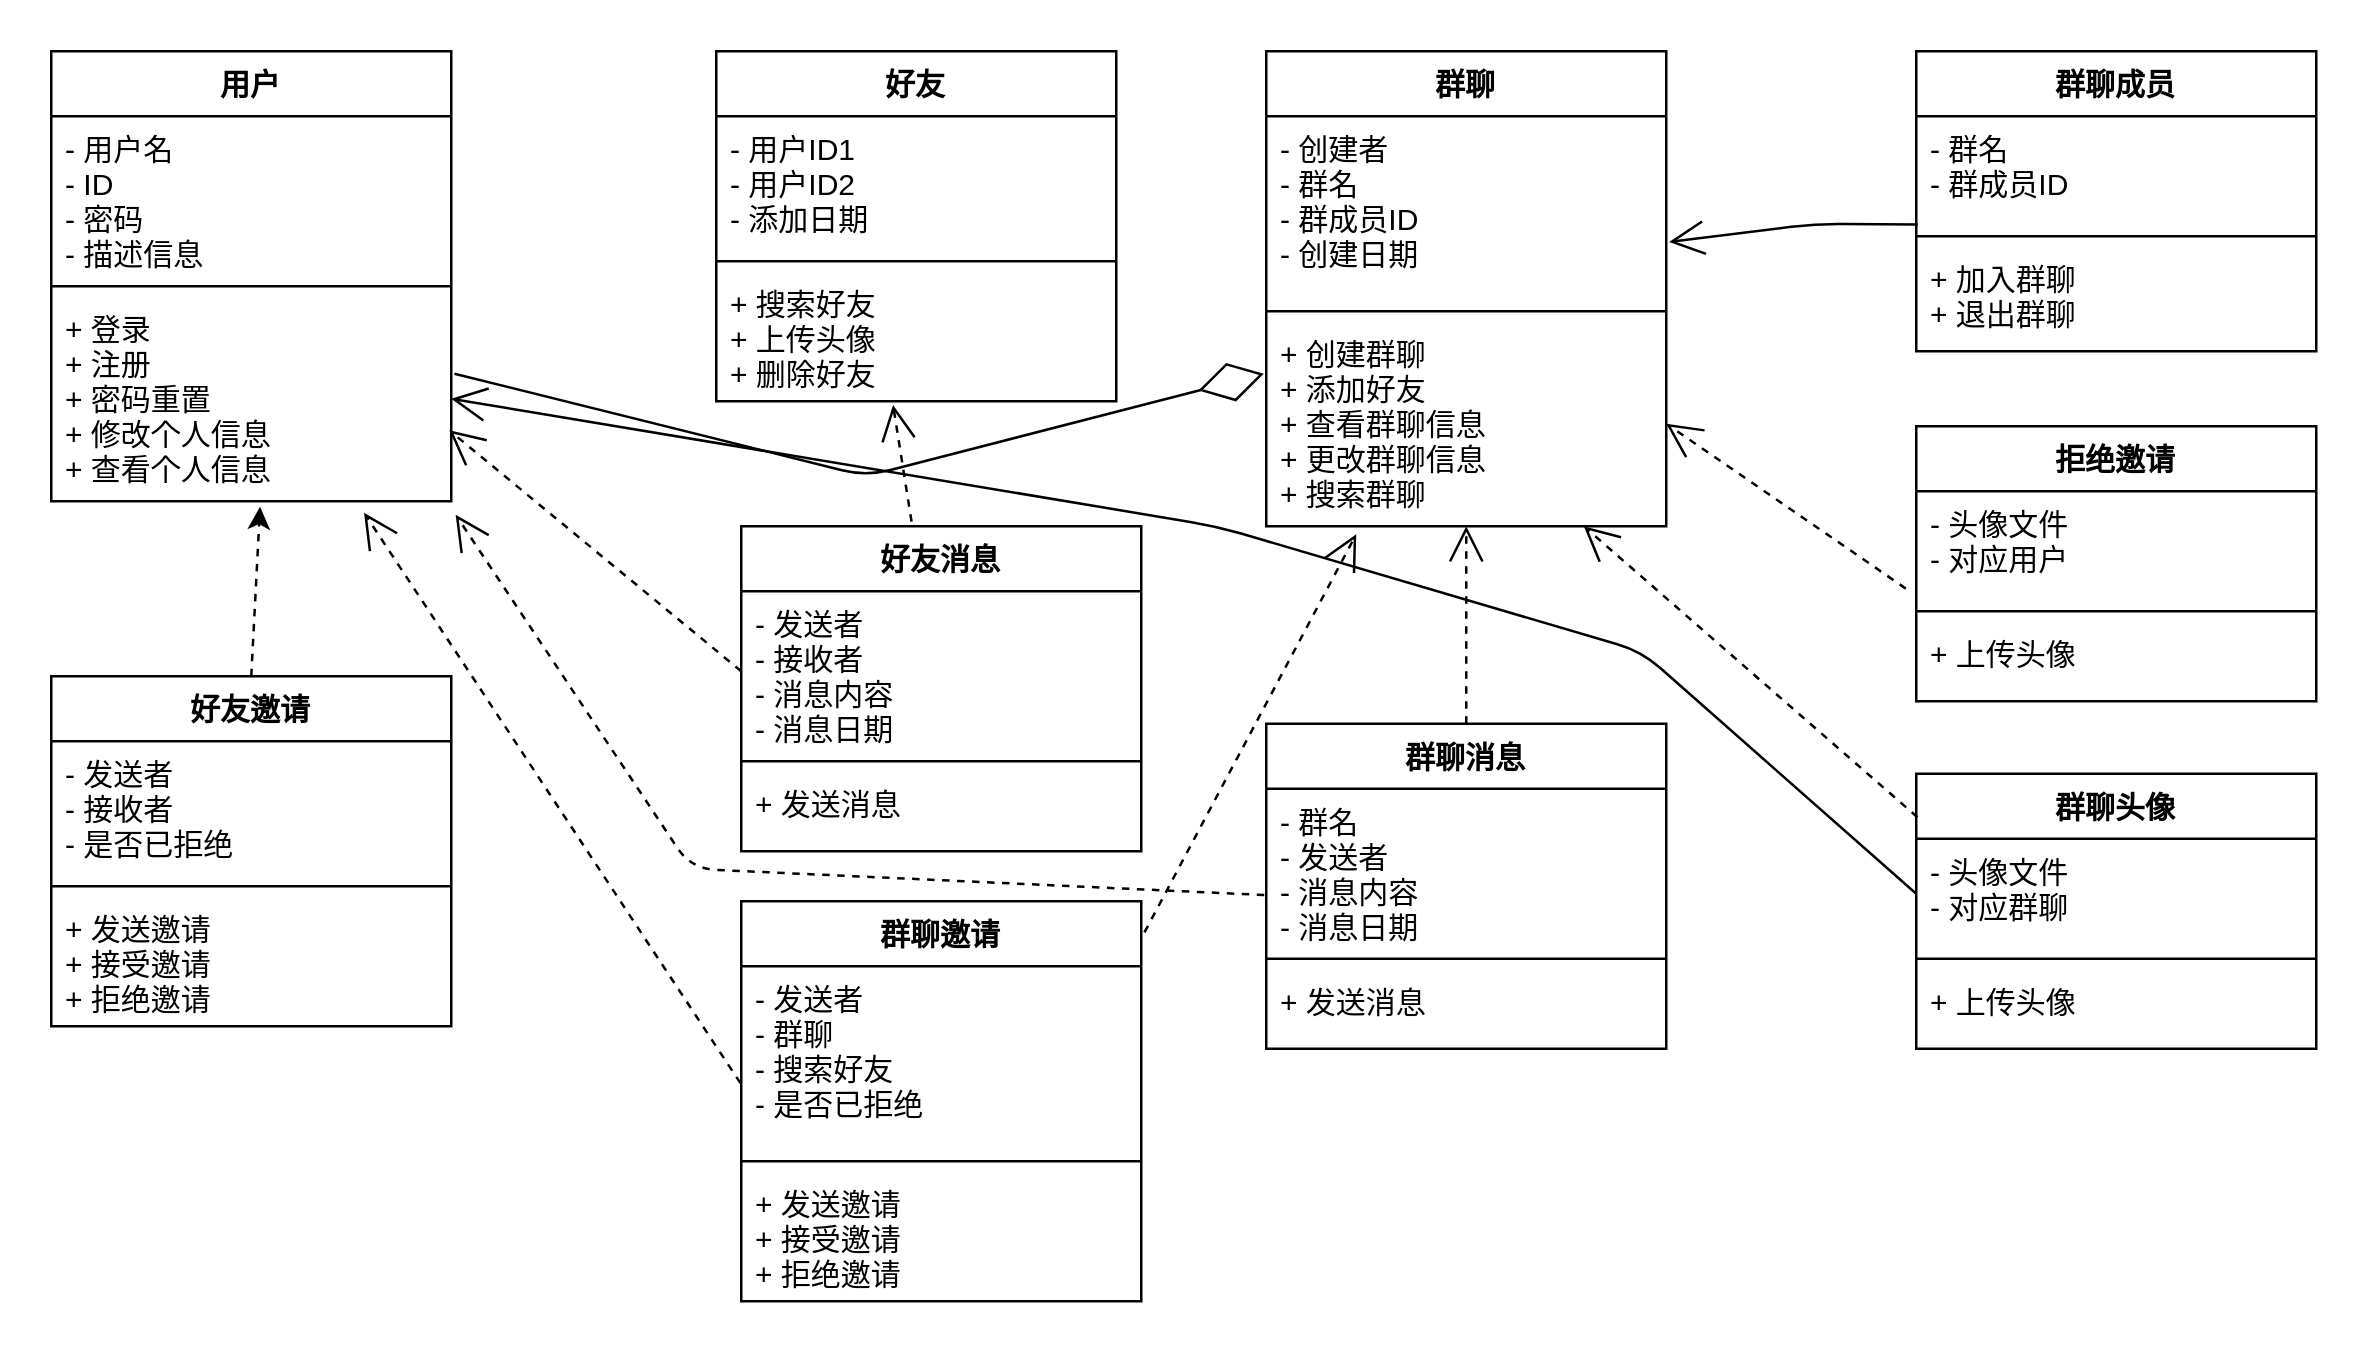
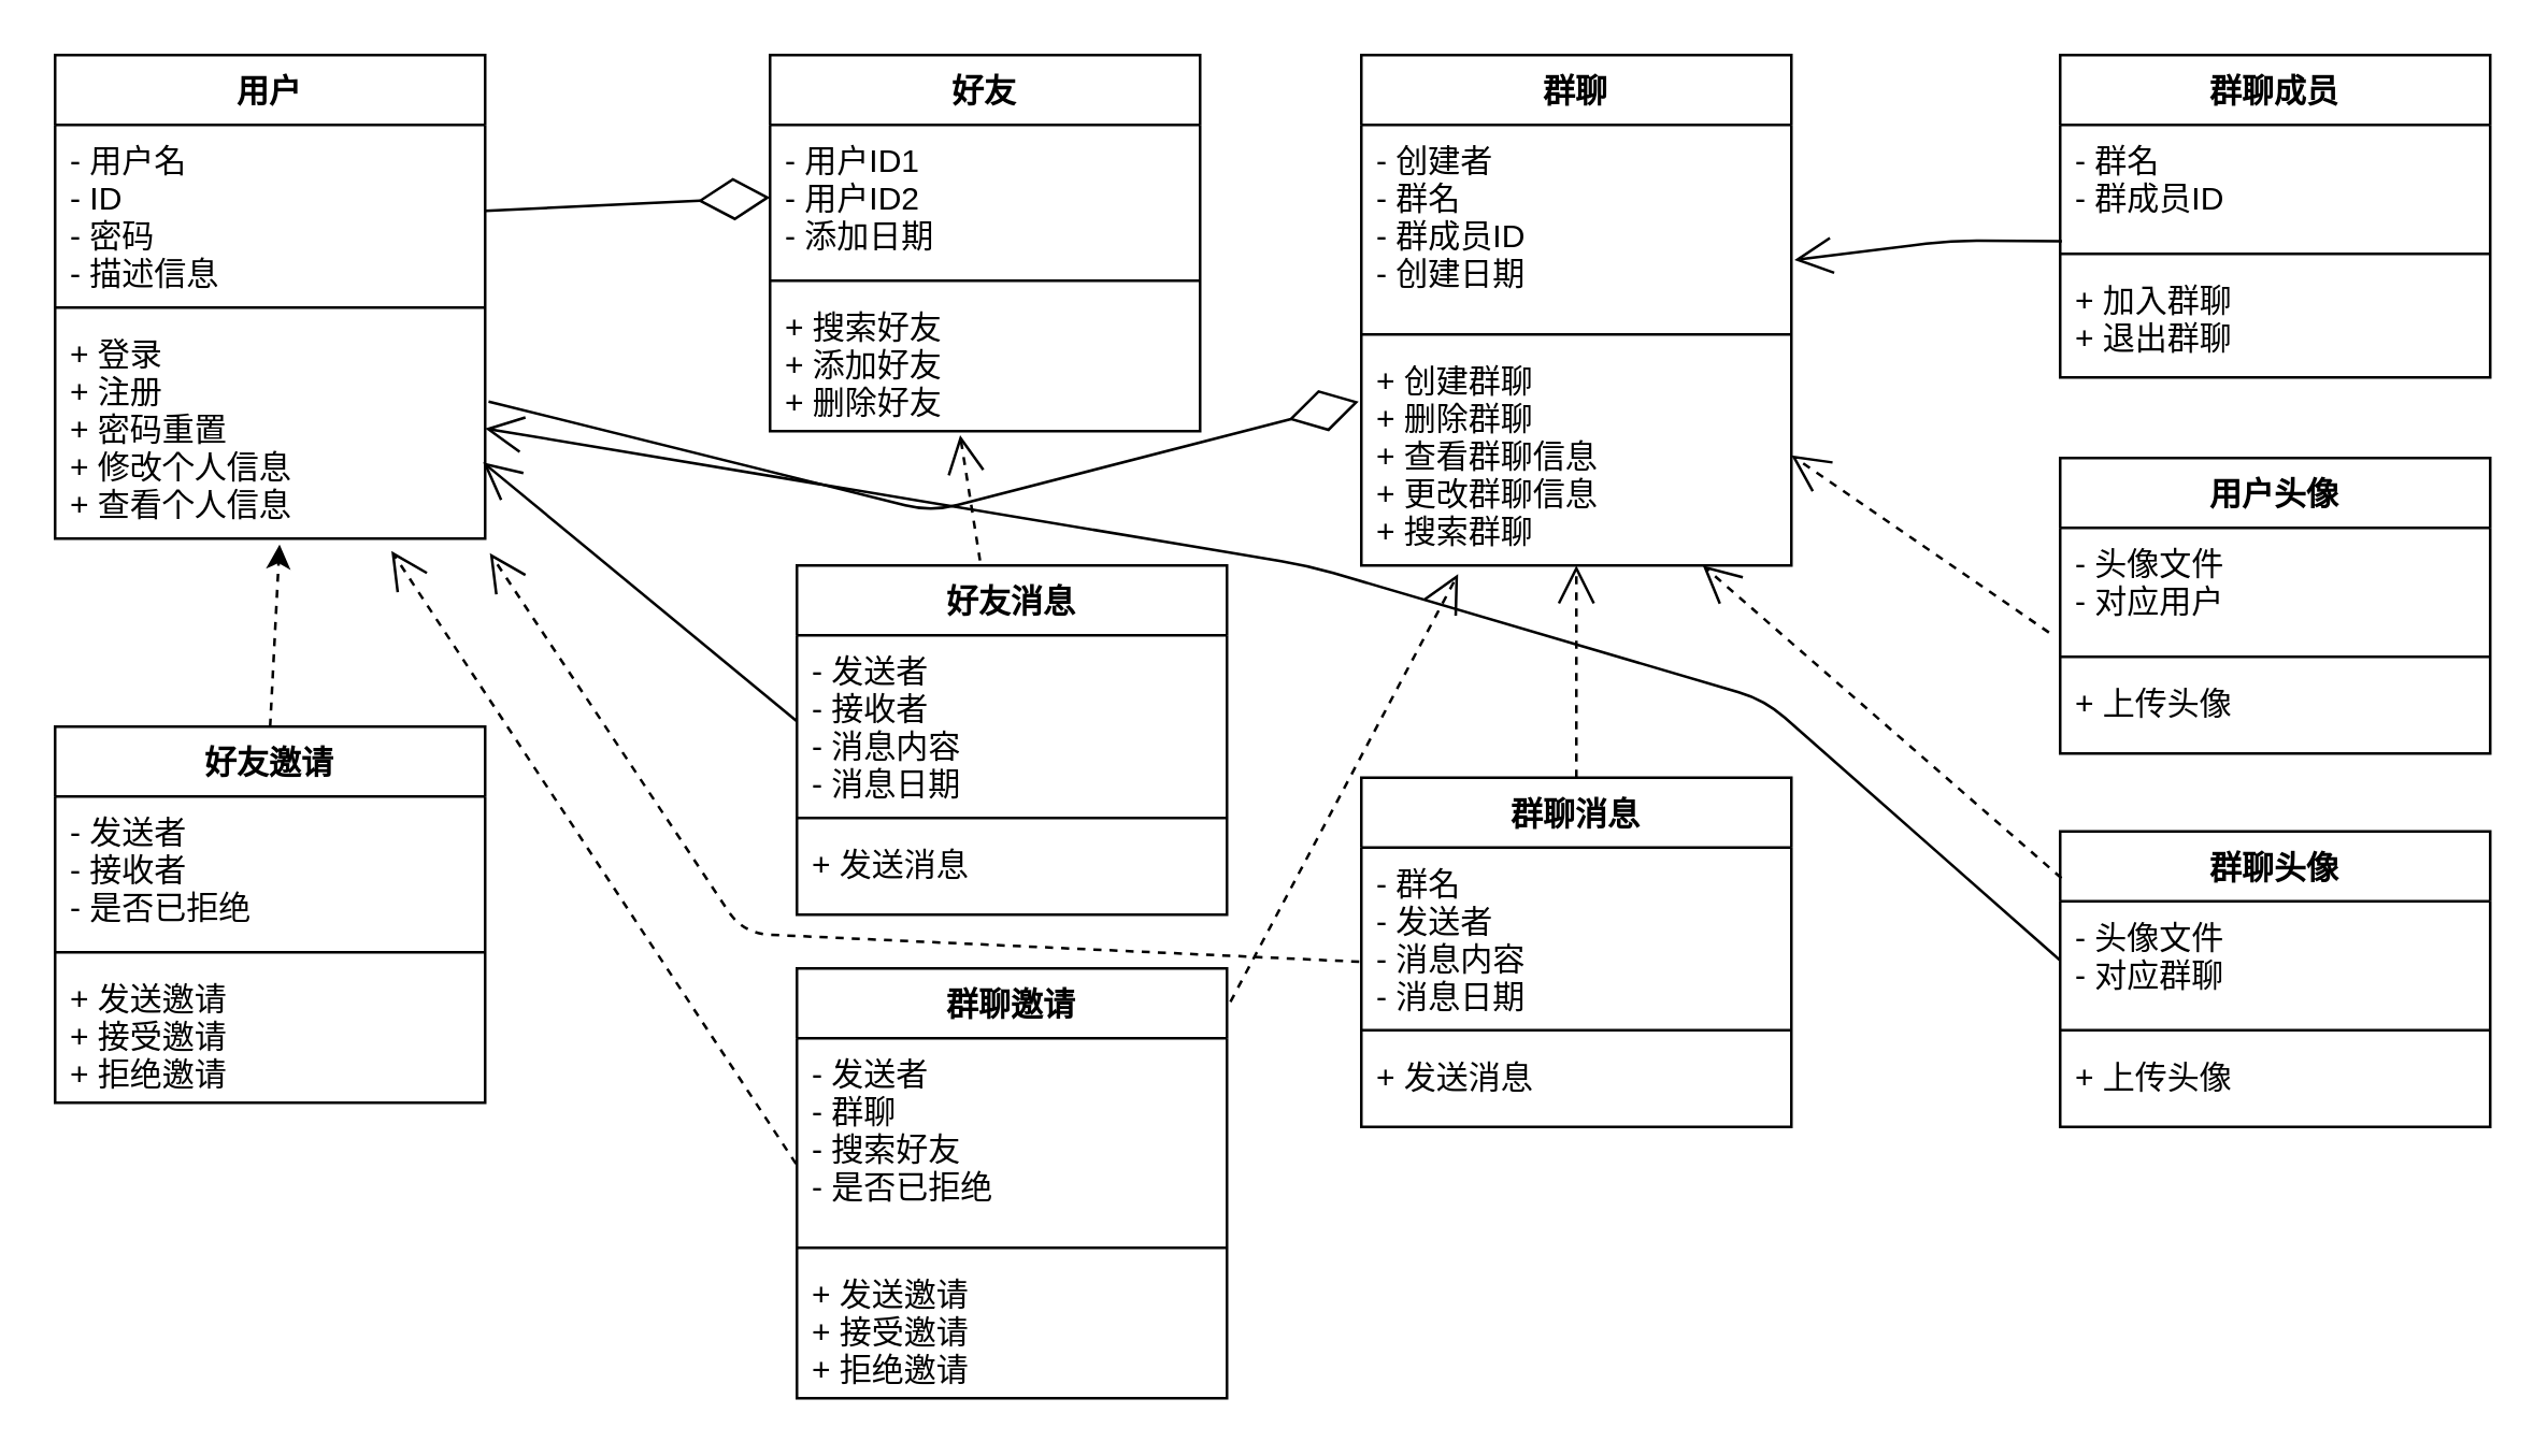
+ <mxCell id="19" value="" style="endArrow=diamondThin;html=1;endSize=24;strokeWidth=1;exitX=1;exitY=0.5;exitDx=0;exitDy=0;endFill=0;entryX=0;entryY=0.5;entryDx=0;entryDy=0;" edge="1" parent="1" source="11" target="15"><mxGeometry width="50" height="50" relative="1" as="geometry"><mxPoint x="216" y="120" as="sourcePoint" /><mxPoint x="284" y="78" as="targetPoint" /></mxGeometry></mxCell>
- <mxCell id="17" value="+ 搜索好友&#10;+ 上传头像&#10;+ 删除好友" style="text;strokeColor=none;fillColor=none;align=left;verticalAlign=top;spacingLeft=4;spacingRight=4;overflow=hidden;rotatable=0;points=[[0,0.5],[1,0.5]];portConstraint=eastwest;" vertex="1" parent="14"><mxGeometry y="88" width="160" height="52" as="geometry" /></mxCell>
+ <mxCell id="17" value="+ 搜索好友&#10;+ 添加好友&#10;+ 删除好友" style="text;strokeColor=none;fillColor=none;align=left;verticalAlign=top;spacingLeft=4;spacingRight=4;overflow=hidden;rotatable=0;points=[[0,0.5],[1,0.5]];portConstraint=eastwest;" vertex="1" parent="14"><mxGeometry y="88" width="160" height="52" as="geometry" /></mxCell>
- <mxCell id="9" value="+ 创建群聊&#10;+ 添加好友&#10;+ 查看群聊信息&#10;+ 更改群聊信息&#10;+ 搜索群聊" style="text;strokeColor=none;fillColor=none;align=left;verticalAlign=top;spacingLeft=4;spacingRight=4;overflow=hidden;rotatable=0;points=[[0,0.5],[1,0.5]];portConstraint=eastwest;" vertex="1" parent="6"><mxGeometry y="108" width="160" height="82" as="geometry" /></mxCell>
+ <mxCell id="9" value="+ 创建群聊&#10;+ 删除群聊&#10;+ 查看群聊信息&#10;+ 更改群聊信息&#10;+ 搜索群聊" style="text;strokeColor=none;fillColor=none;align=left;verticalAlign=top;spacingLeft=4;spacingRight=4;overflow=hidden;rotatable=0;points=[[0,0.5],[1,0.5]];portConstraint=eastwest;" vertex="1" parent="6"><mxGeometry y="108" width="160" height="82" as="geometry" /></mxCell>
- <mxCell id="38" value="拒绝邀请" style="swimlane;fontStyle=1;align=center;verticalAlign=top;childLayout=stackLayout;horizontal=1;startSize=26;horizontalStack=0;resizeParent=1;resizeParentMax=0;resizeLast=0;collapsible=1;marginBottom=0;" vertex="1" parent="1"><mxGeometry x="766" y="170" width="160" height="110" as="geometry" /></mxCell>
+ <mxCell id="38" value="用户头像" style="swimlane;fontStyle=1;align=center;verticalAlign=top;childLayout=stackLayout;horizontal=1;startSize=26;horizontalStack=0;resizeParent=1;resizeParentMax=0;resizeLast=0;collapsible=1;marginBottom=0;" vertex="1" parent="1"><mxGeometry x="766" y="170" width="160" height="110" as="geometry" /></mxCell>
- <mxCell id="46" value="" style="endArrow=open;html=1;dashed=1;endSize=12;strokeWidth=1;exitX=0;exitY=0.5;exitDx=0;exitDy=0;endFill=0;entryX=0.995;entryY=0.654;entryDx=0;entryDy=0;entryPerimeter=0;" edge="1" parent="1" source="23" target="13"><mxGeometry width="50" height="50" relative="1" as="geometry"><mxPoint x="376" y="230" as="sourcePoint" /><mxPoint x="366.72" y="171.456" as="targetPoint" /></mxGeometry></mxCell>
+ <mxCell id="46" value="" style="endArrow=open;html=1;dashed=0;endSize=12;strokeWidth=1;exitX=0;exitY=0.5;exitDx=0;exitDy=0;endFill=0;entryX=0.995;entryY=0.654;entryDx=0;entryDy=0;entryPerimeter=0;" edge="1" parent="1" source="23" target="13"><mxGeometry width="50" height="50" relative="1" as="geometry"><mxPoint x="376" y="230" as="sourcePoint" /><mxPoint x="366.72" y="171.456" as="targetPoint" /></mxGeometry></mxCell>
